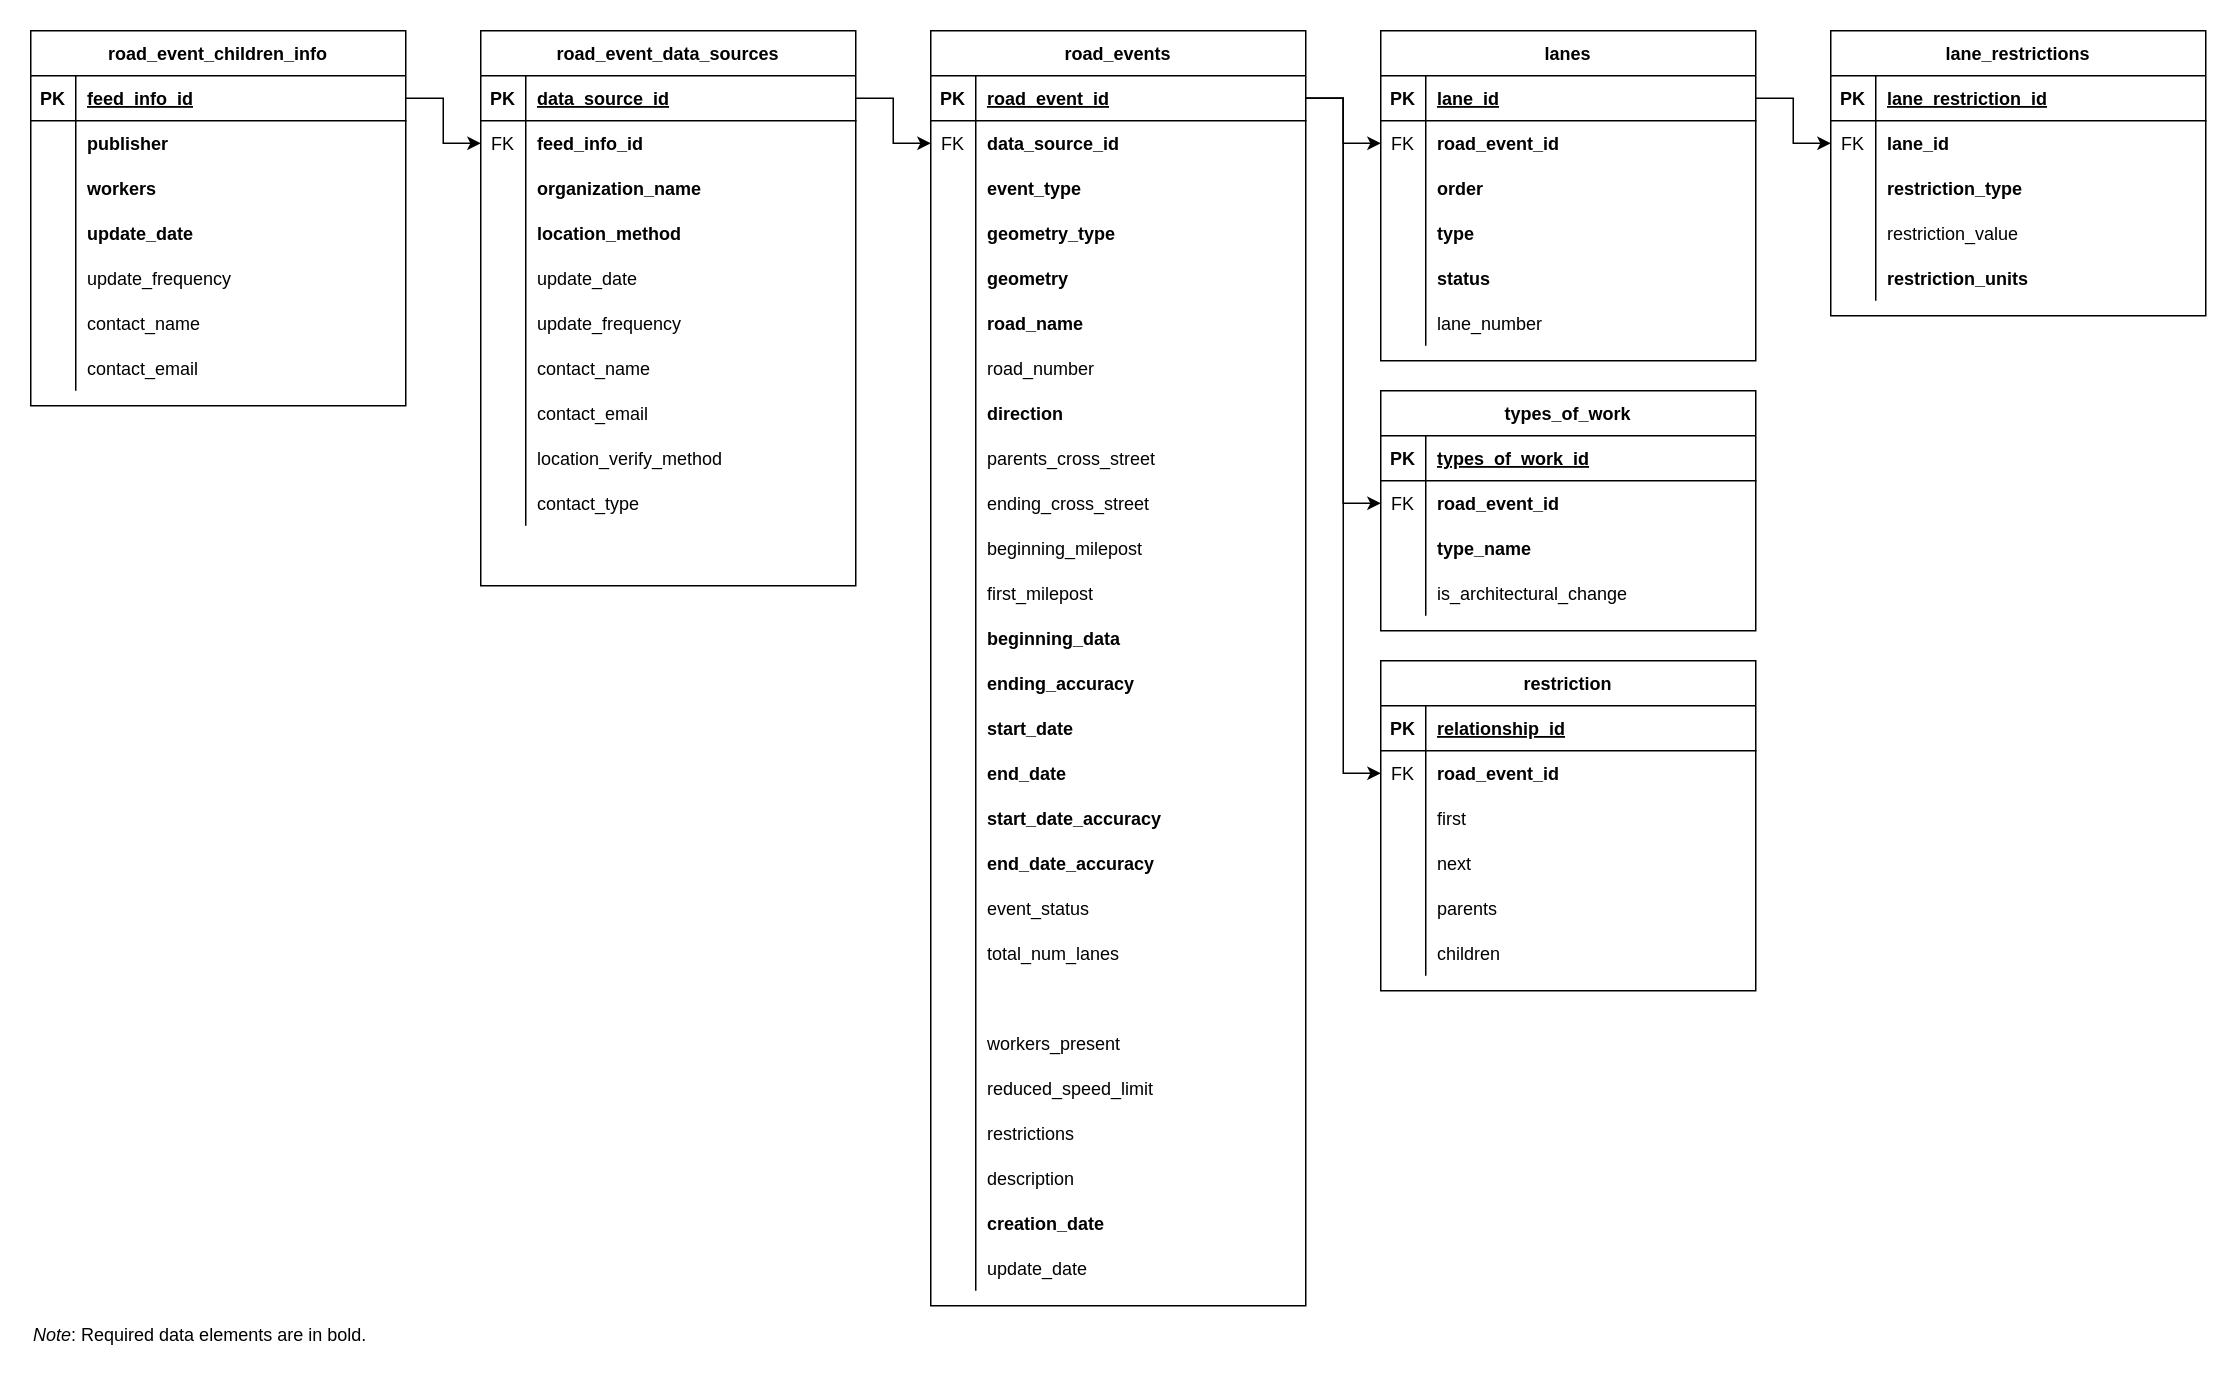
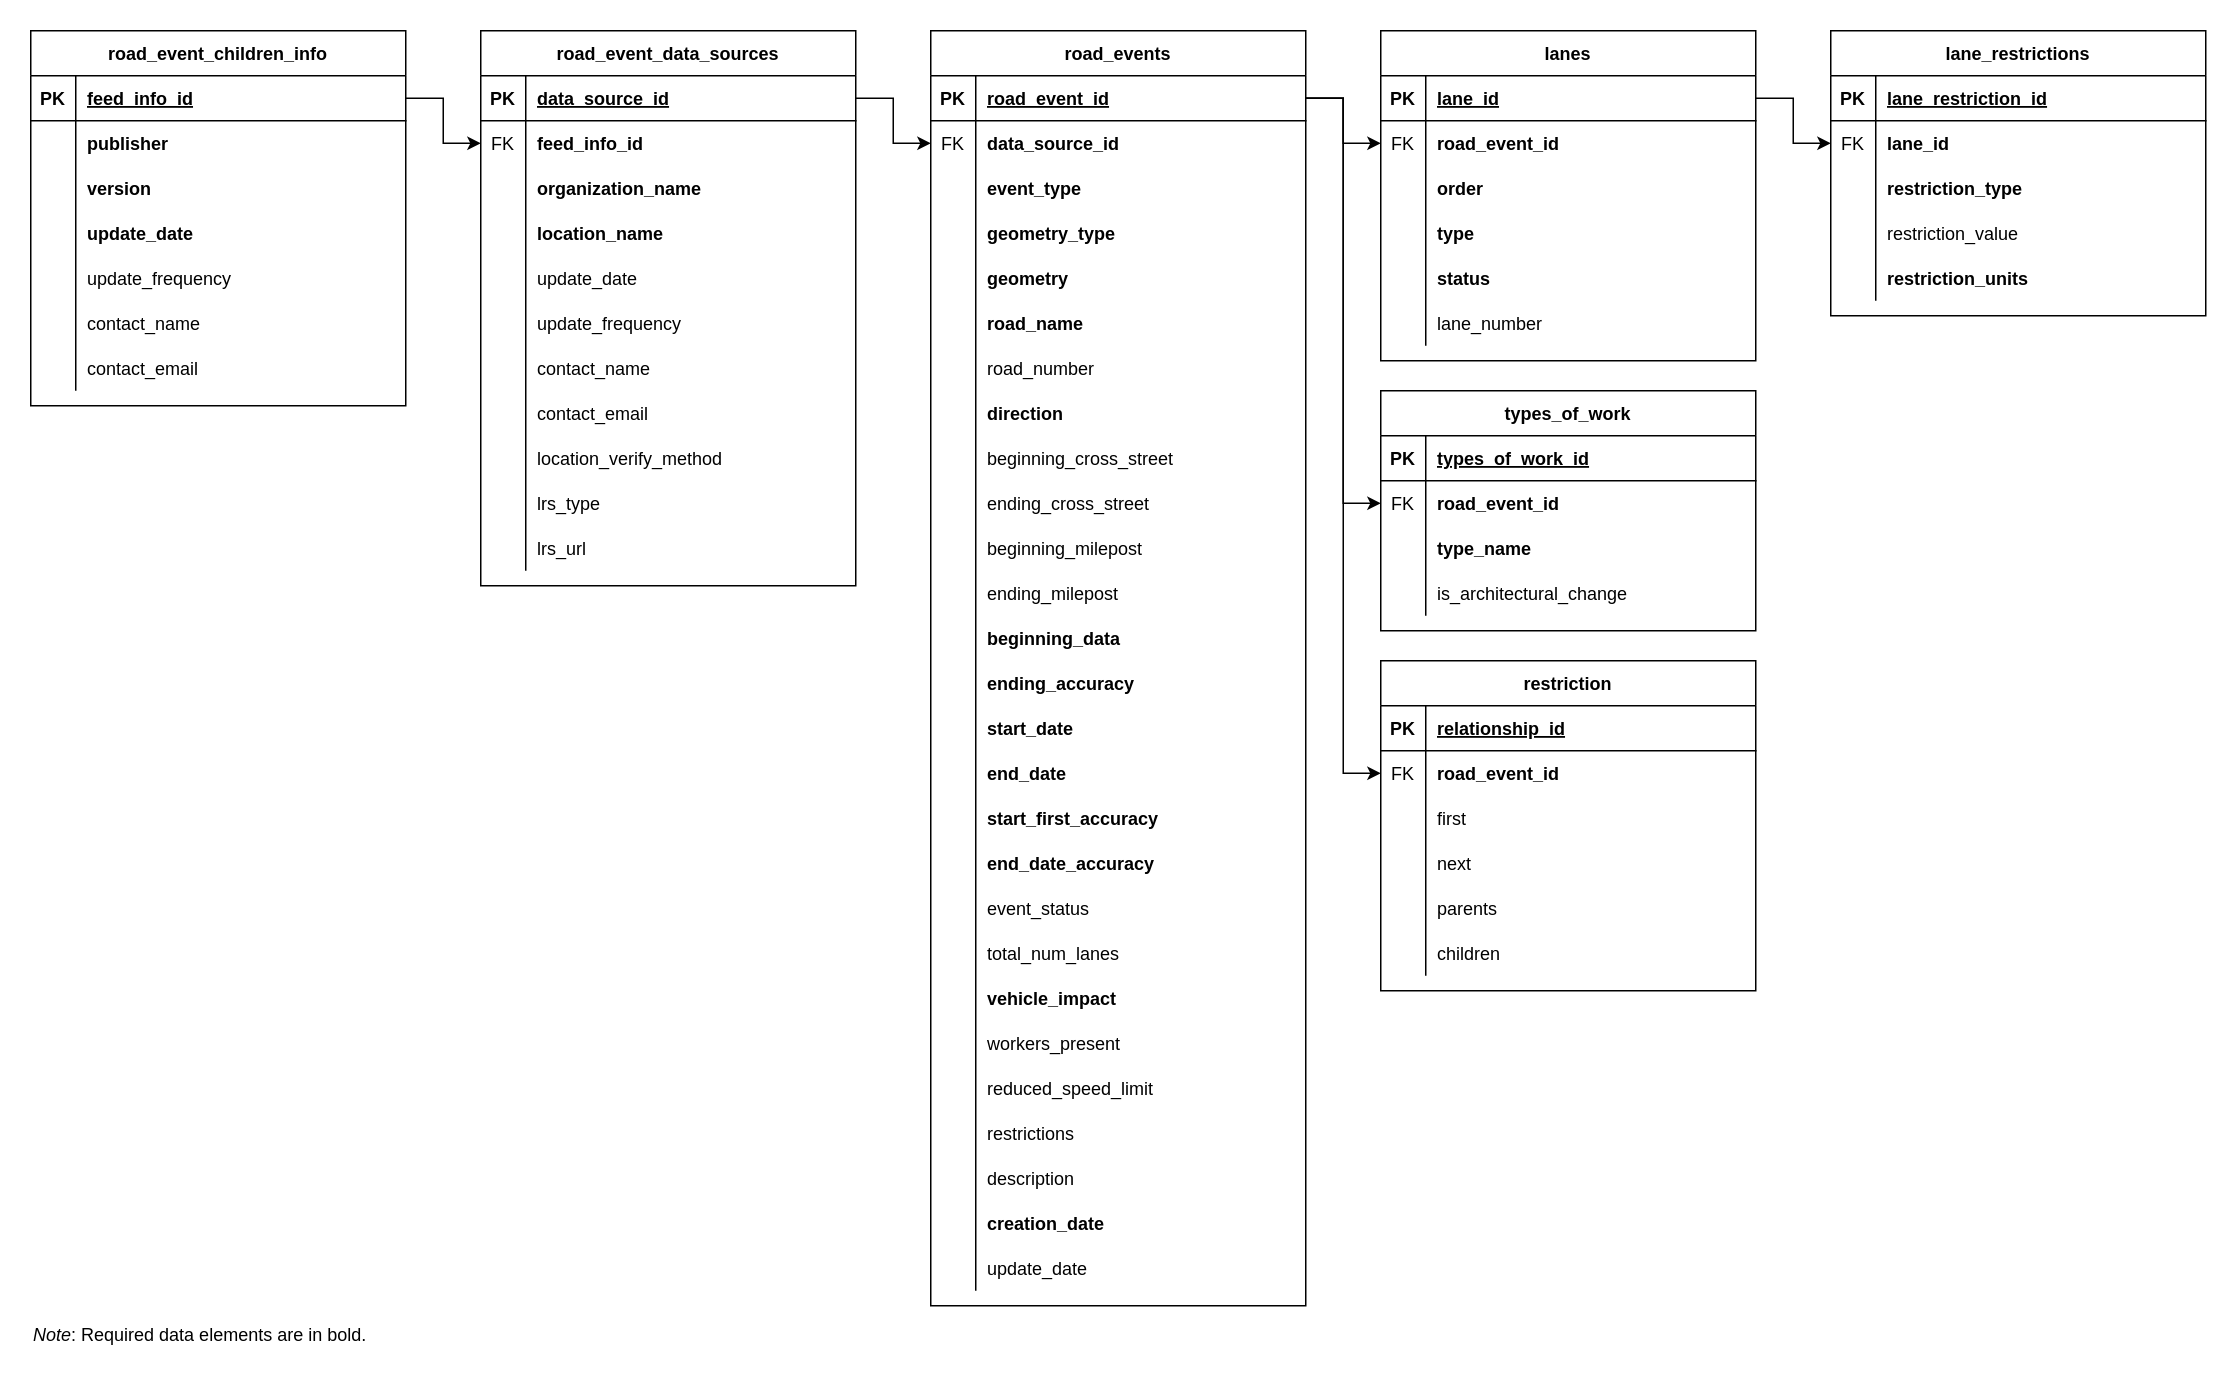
- <mxCell id="11" value="workers" style="shape=partialRectangle;overflow=hidden;connectable=0;fillColor=none;top=0;left=0;bottom=0;right=0;align=left;spacingLeft=6;fontStyle=1" parent="9" vertex="1"><mxGeometry x="30" width="220" height="30" as="geometry" /></mxCell>
+ <mxCell id="11" value="version" style="shape=partialRectangle;overflow=hidden;connectable=0;fillColor=none;top=0;left=0;bottom=0;right=0;align=left;spacingLeft=6;fontStyle=1" parent="9" vertex="1"><mxGeometry x="30" width="220" height="30" as="geometry" /></mxCell>
- <mxCell id="40" value="location_method" style="shape=partialRectangle;overflow=hidden;connectable=0;fillColor=none;top=0;left=0;bottom=0;right=0;align=left;spacingLeft=6;fontStyle=1" parent="38" vertex="1"><mxGeometry x="30" width="220" height="30" as="geometry" /></mxCell>
+ <mxCell id="40" value="location_name" style="shape=partialRectangle;overflow=hidden;connectable=0;fillColor=none;top=0;left=0;bottom=0;right=0;align=left;spacingLeft=6;fontStyle=1" parent="38" vertex="1"><mxGeometry x="30" width="220" height="30" as="geometry" /></mxCell>
- <mxCell id="89" value="parents_cross_street" style="shape=partialRectangle;overflow=hidden;connectable=0;fillColor=none;top=0;left=0;bottom=0;right=0;align=left;spacingLeft=6;fontStyle=0" parent="87" vertex="1"><mxGeometry x="30" width="220" height="30" as="geometry" /></mxCell>
+ <mxCell id="89" value="beginning_cross_street" style="shape=partialRectangle;overflow=hidden;connectable=0;fillColor=none;top=0;left=0;bottom=0;right=0;align=left;spacingLeft=6;fontStyle=0" parent="87" vertex="1"><mxGeometry x="30" width="220" height="30" as="geometry" /></mxCell>
- <mxCell id="58" value="contact_type" style="shape=partialRectangle;overflow=hidden;connectable=0;fillColor=none;top=0;left=0;bottom=0;right=0;align=left;spacingLeft=6;" parent="56" vertex="1"><mxGeometry x="30" width="220" height="30" as="geometry" /></mxCell>
+ <mxCell id="58" value="lrs_type" style="shape=partialRectangle;overflow=hidden;connectable=0;fillColor=none;top=0;left=0;bottom=0;right=0;align=left;spacingLeft=6;" parent="56" vertex="1"><mxGeometry x="30" width="220" height="30" as="geometry" /></mxCell>
+ <mxCell id="61" value="lrs_url" style="shape=partialRectangle;overflow=hidden;connectable=0;fillColor=none;top=0;left=0;bottom=0;right=0;align=left;spacingLeft=6;" parent="59" vertex="1"><mxGeometry x="30" width="220" height="30" as="geometry" /></mxCell>
- <mxCell id="98" value="first_milepost" style="shape=partialRectangle;overflow=hidden;connectable=0;fillColor=none;top=0;left=0;bottom=0;right=0;align=left;spacingLeft=6;fontStyle=0" parent="96" vertex="1"><mxGeometry x="30" width="220" height="30" as="geometry" /></mxCell>
+ <mxCell id="98" value="ending_milepost" style="shape=partialRectangle;overflow=hidden;connectable=0;fillColor=none;top=0;left=0;bottom=0;right=0;align=left;spacingLeft=6;fontStyle=0" parent="96" vertex="1"><mxGeometry x="30" width="220" height="30" as="geometry" /></mxCell>
- <mxCell id="113" value="start_date_accuracy" style="shape=partialRectangle;overflow=hidden;connectable=0;fillColor=none;top=0;left=0;bottom=0;right=0;align=left;spacingLeft=6;fontStyle=1" parent="111" vertex="1"><mxGeometry x="30" width="220" height="30" as="geometry" /></mxCell>
+ <mxCell id="113" value="start_first_accuracy" style="shape=partialRectangle;overflow=hidden;connectable=0;fillColor=none;top=0;left=0;bottom=0;right=0;align=left;spacingLeft=6;fontStyle=1" parent="111" vertex="1"><mxGeometry x="30" width="220" height="30" as="geometry" /></mxCell>
+ <mxCell id="125" value="vehicle_impact" style="shape=partialRectangle;overflow=hidden;connectable=0;fillColor=none;top=0;left=0;bottom=0;right=0;align=left;spacingLeft=6;fontStyle=1" parent="123" vertex="1"><mxGeometry x="30" width="220" height="30" as="geometry" /></mxCell>
